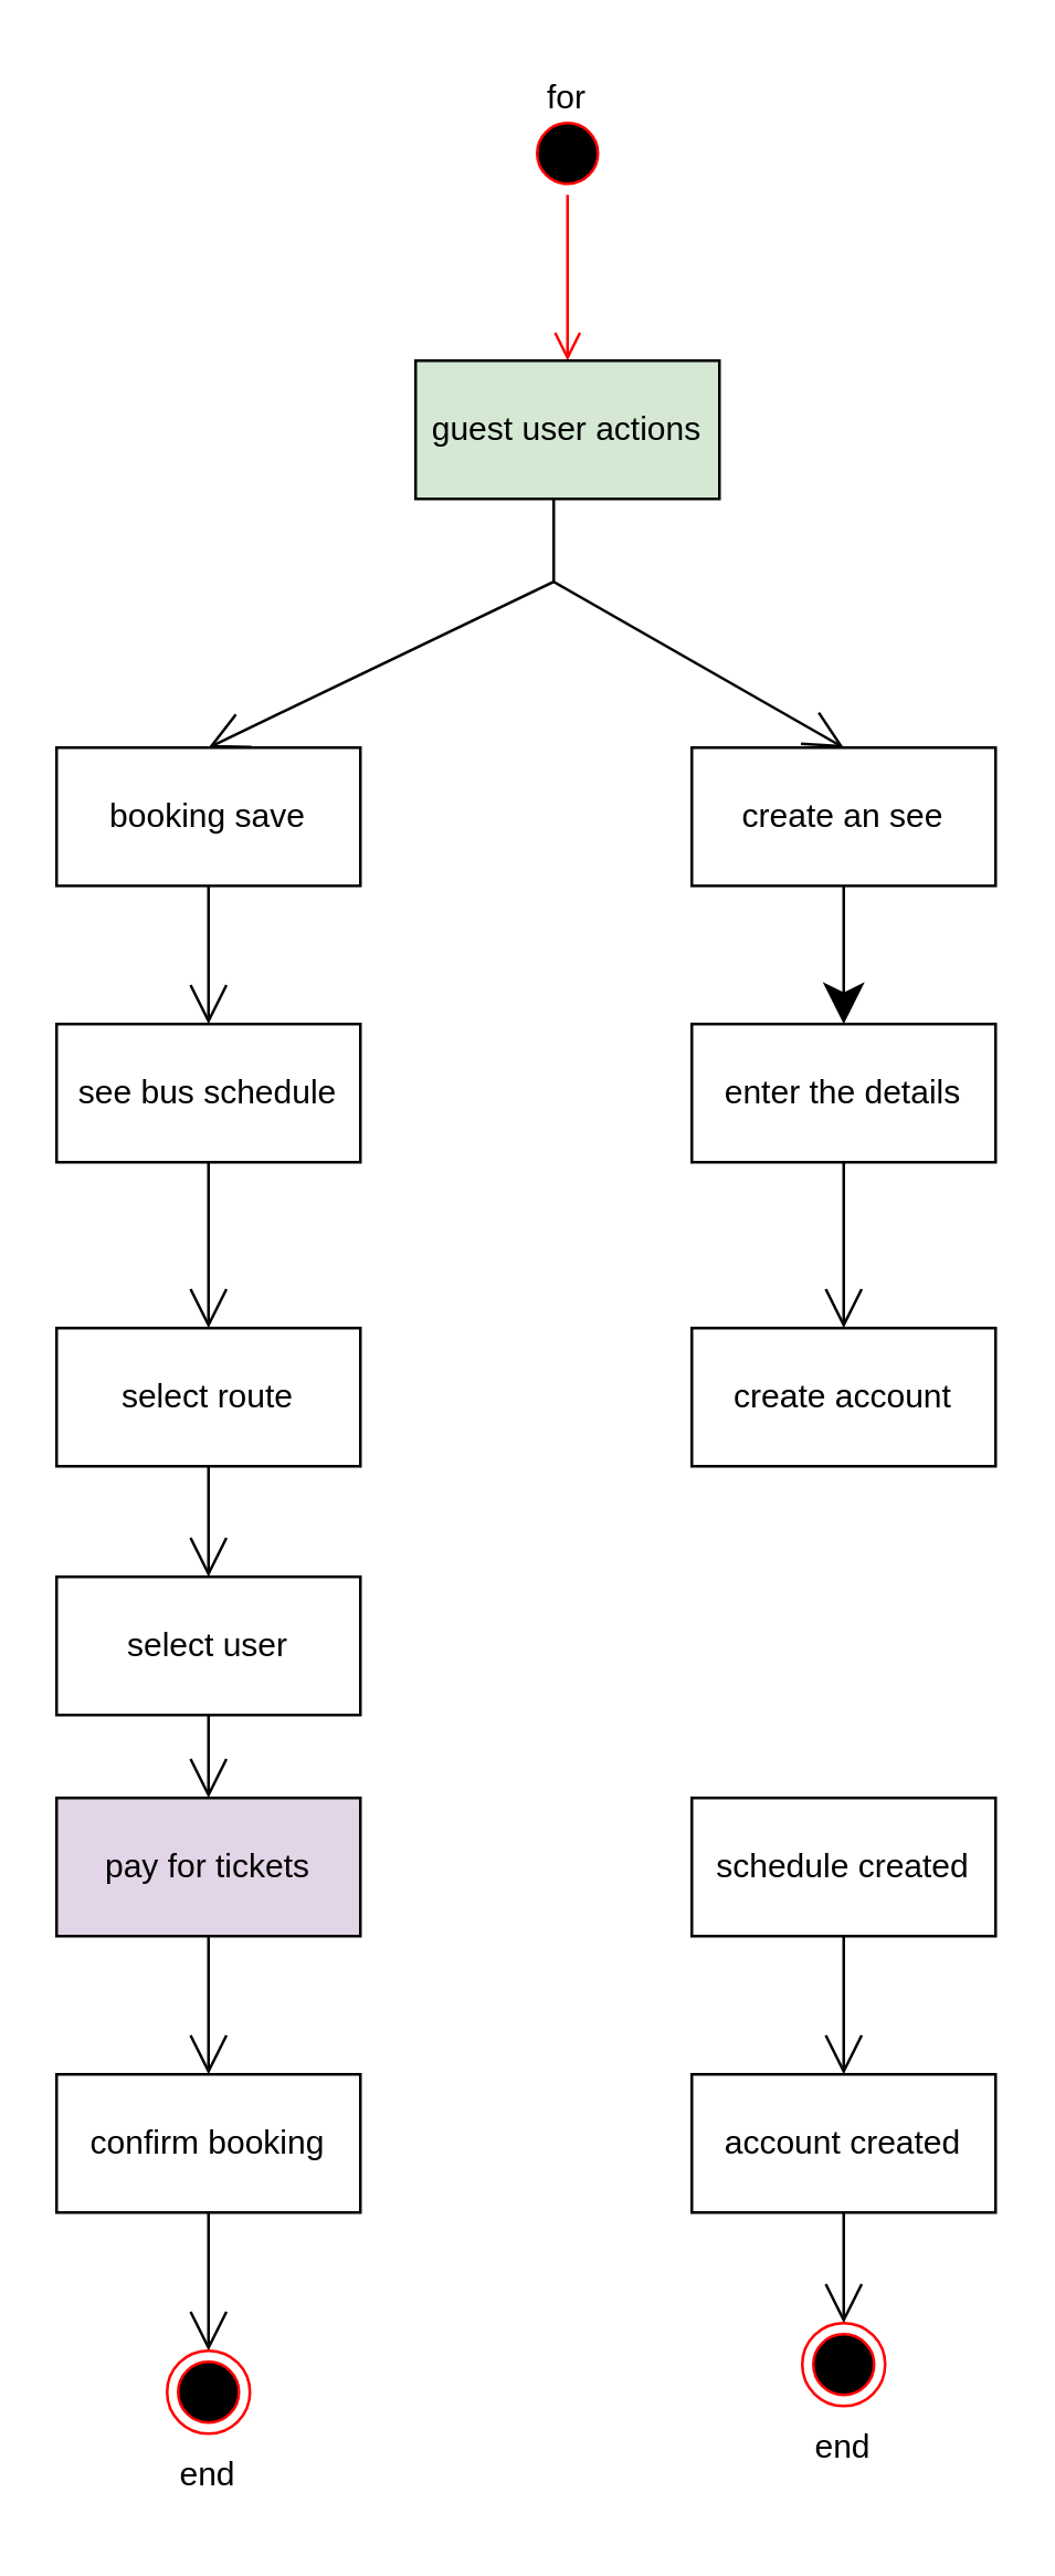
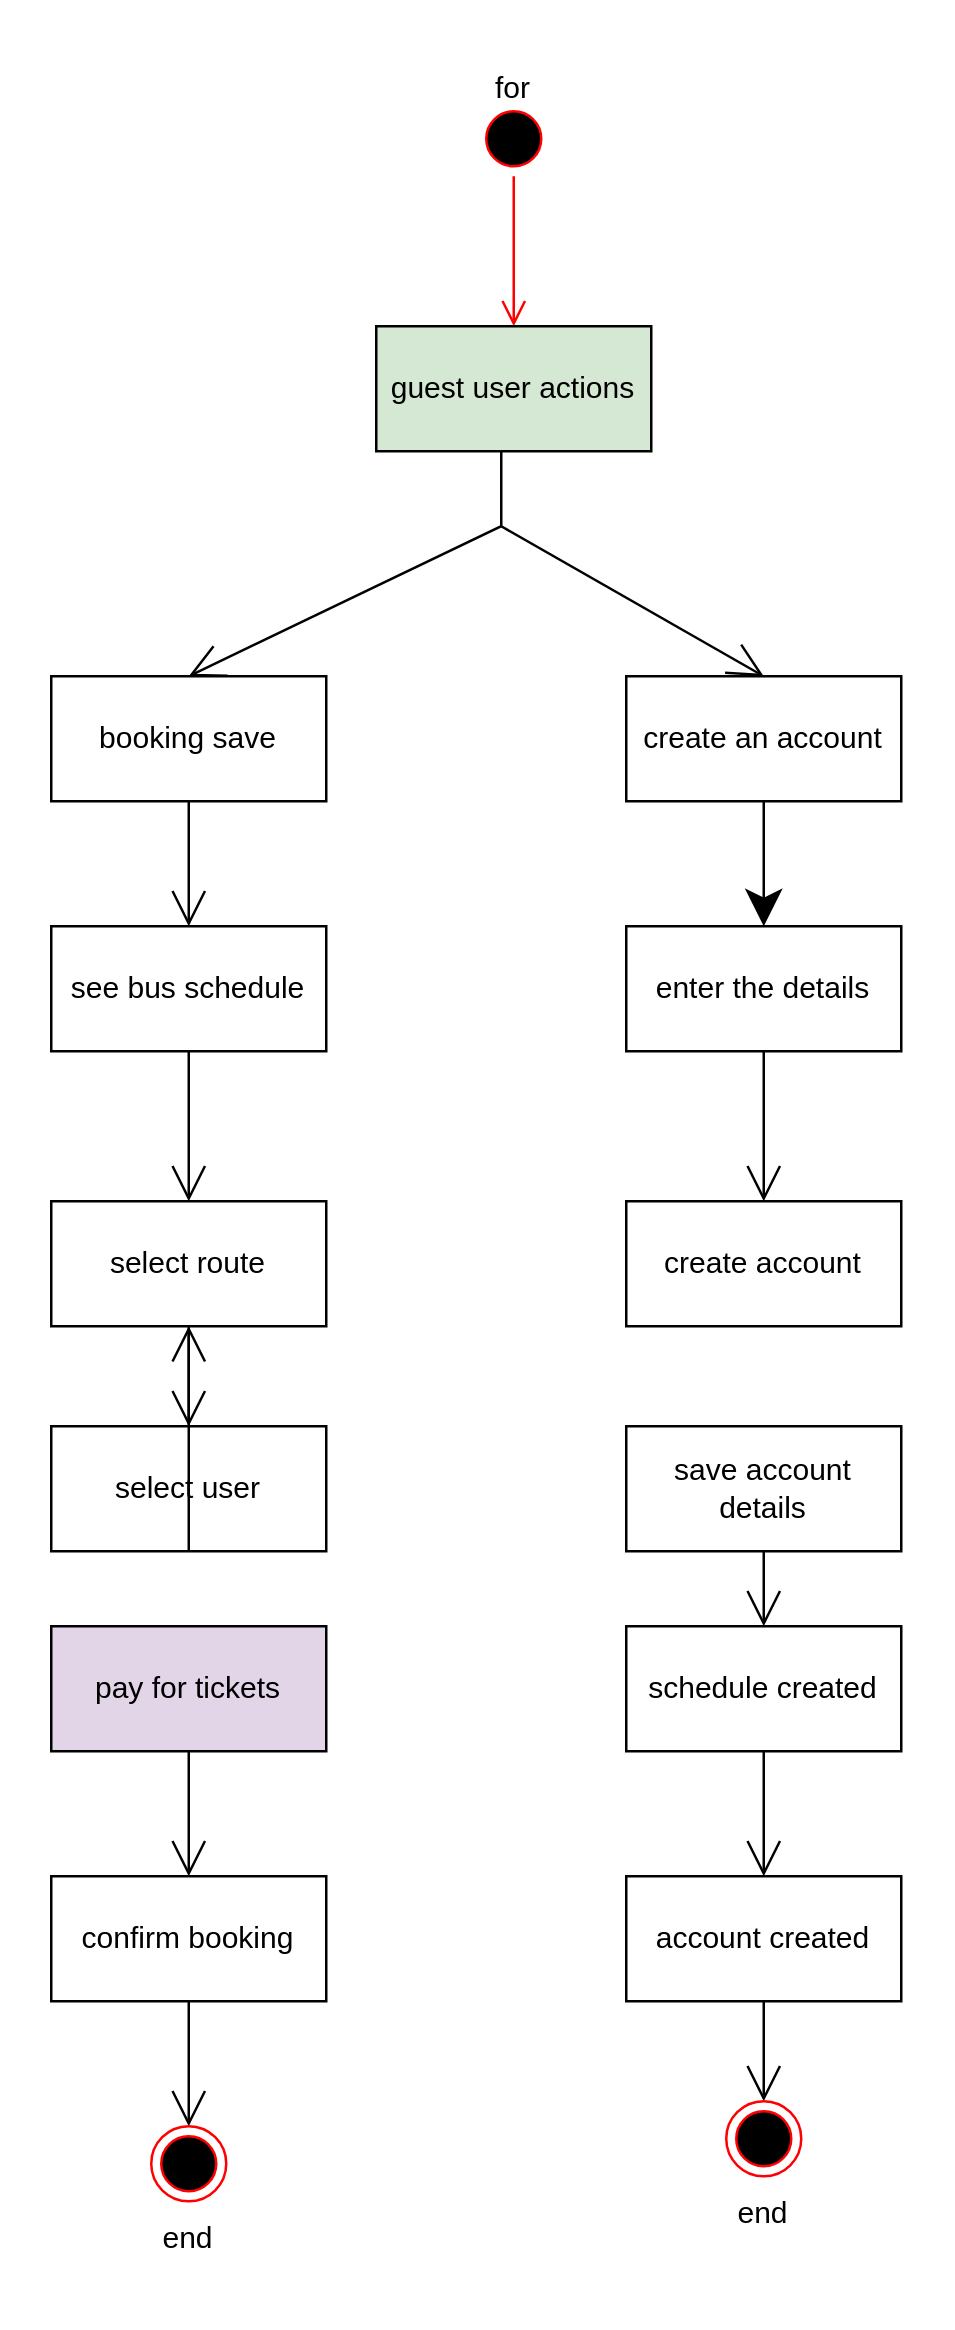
- <mxCell id="9" value="create an see" style="html=1;whiteSpace=wrap;" vertex="1" parent="1"><mxGeometry x="250" y="270" width="110" height="50" as="geometry" /></mxCell>
+ <mxCell id="9" value="create an account" style="html=1;whiteSpace=wrap;" vertex="1" parent="1"><mxGeometry x="250" y="270" width="110" height="50" as="geometry" /></mxCell>
+ <mxCell id="23" value="save account details" style="html=1;whiteSpace=wrap;" vertex="1" parent="1"><mxGeometry x="250" y="570" width="110" height="50" as="geometry" /></mxCell>
- <mxCell id="17" value="" style="endArrow=open;endFill=1;endSize=12;html=1;rounded=0;exitX=0.5;exitY=1;exitDx=0;exitDy=0;entryX=0.5;entryY=0;entryDx=0;entryDy=0;" edge="1" parent="1" source="15" target="16"><mxGeometry width="160" relative="1" as="geometry"><mxPoint x="130" y="590" as="sourcePoint" /><mxPoint x="290" y="590" as="targetPoint" /></mxGeometry></mxCell>
+ <mxCell id="17" value="" style="endArrow=open;endFill=1;endSize=12;html=1;rounded=0;exitX=0.5;exitY=1;exitDx=0;exitDy=0;" edge="1" parent="1" source="15" target="12"><mxGeometry width="160" relative="1" as="geometry"><mxPoint x="130" y="590" as="sourcePoint" /><mxPoint x="290" y="590" as="targetPoint" /></mxGeometry></mxCell>
+ <mxCell id="30" value="" style="endArrow=open;endFill=1;endSize=12;html=1;rounded=0;exitX=0.5;exitY=1;exitDx=0;exitDy=0;entryX=0.5;entryY=0;entryDx=0;entryDy=0;" edge="1" parent="1" source="23" target="28"><mxGeometry width="160" relative="1" as="geometry"><mxPoint x="110" y="590" as="sourcePoint" /><mxPoint x="270" y="590" as="targetPoint" /></mxGeometry></mxCell>
